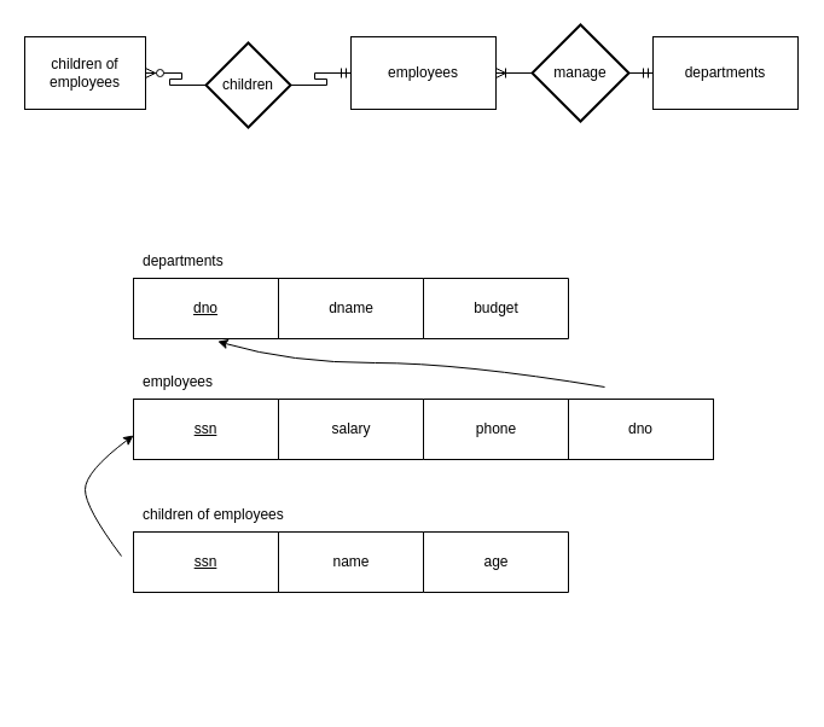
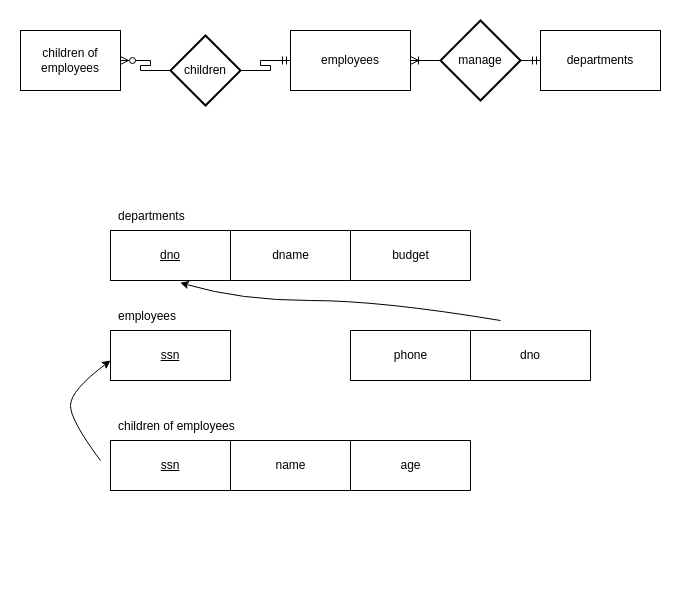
- <mxCell id="22" value="salary" style="verticalLabelPosition=middle;verticalAlign=middle;html=1;shape=mxgraph.basic.rect;fillColor2=none;strokeWidth=1;size=20;indent=100;labelPosition=center;align=center;" vertex="1" parent="1"><mxGeometry x="230" y="330" width="120" height="50" as="geometry" /></mxCell>
